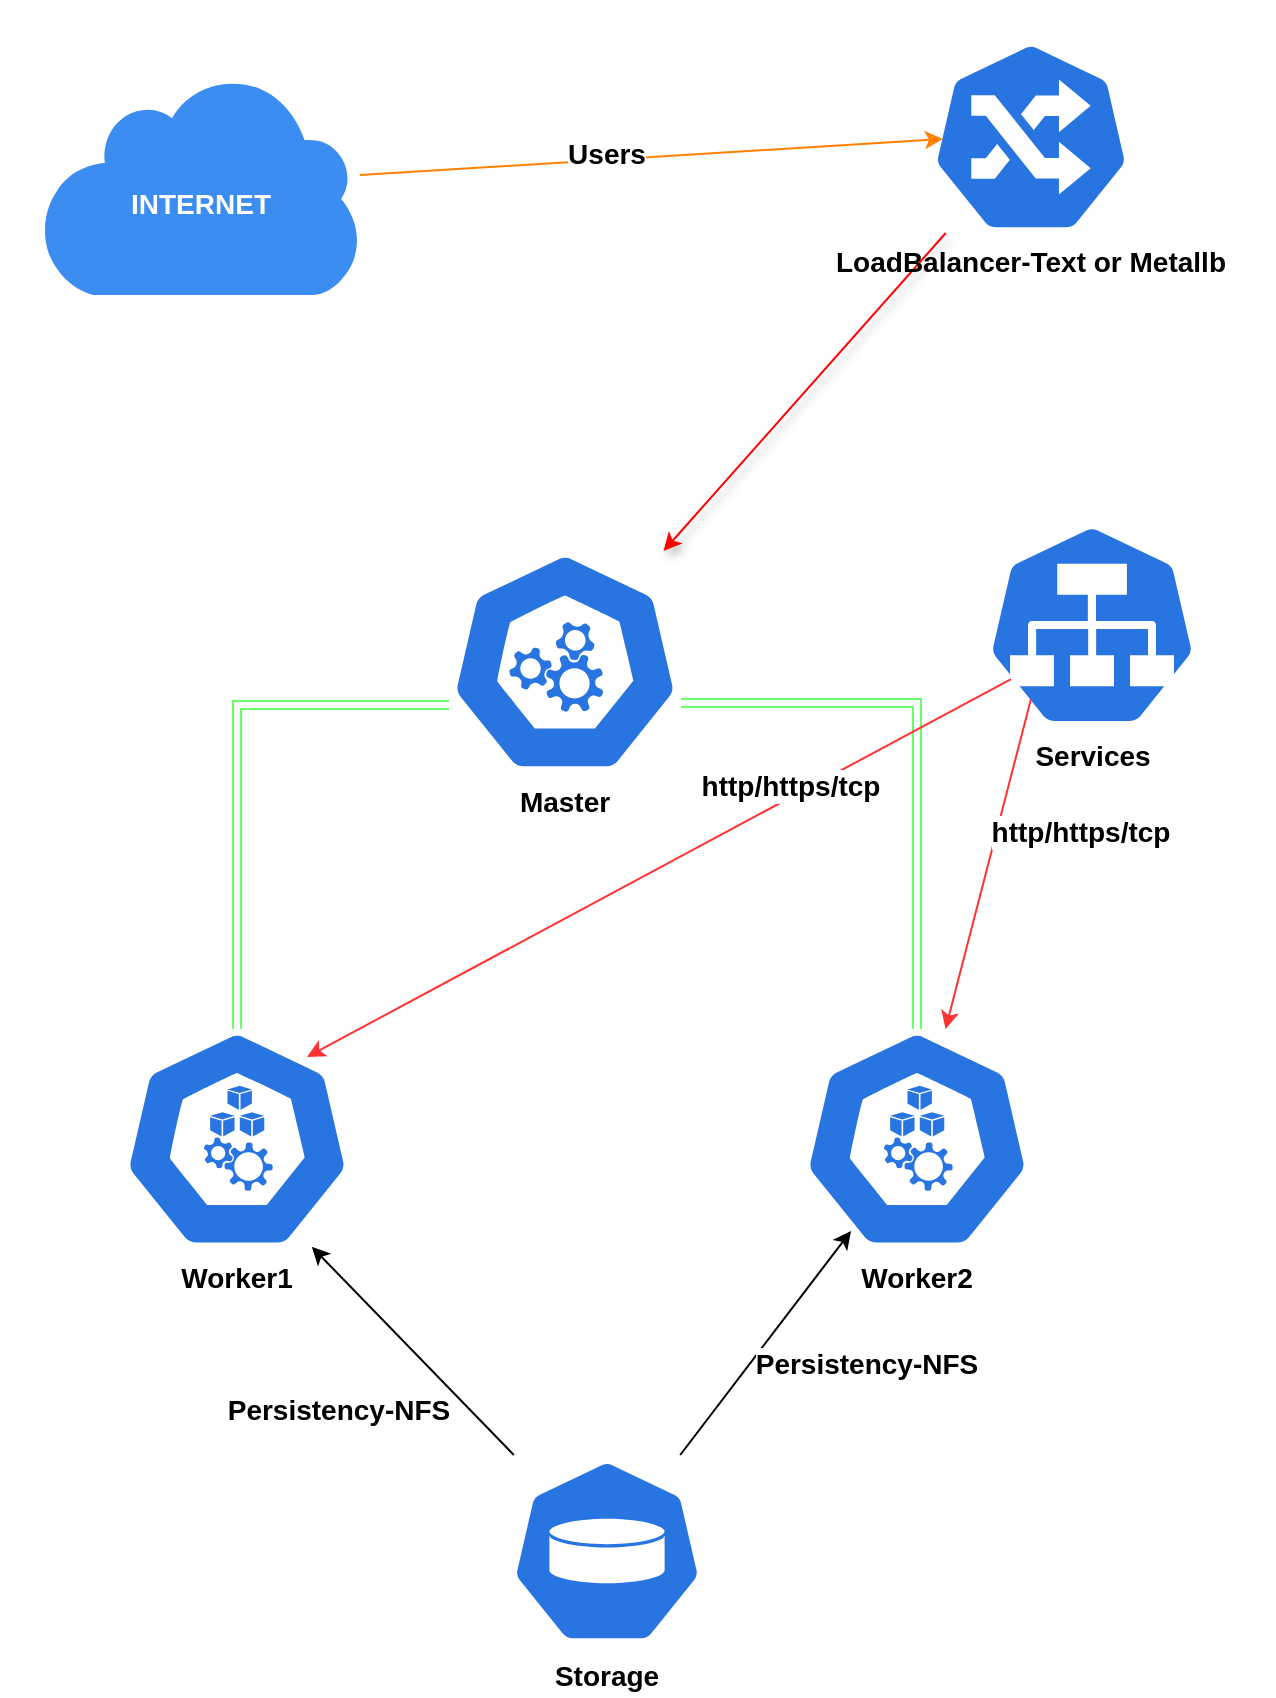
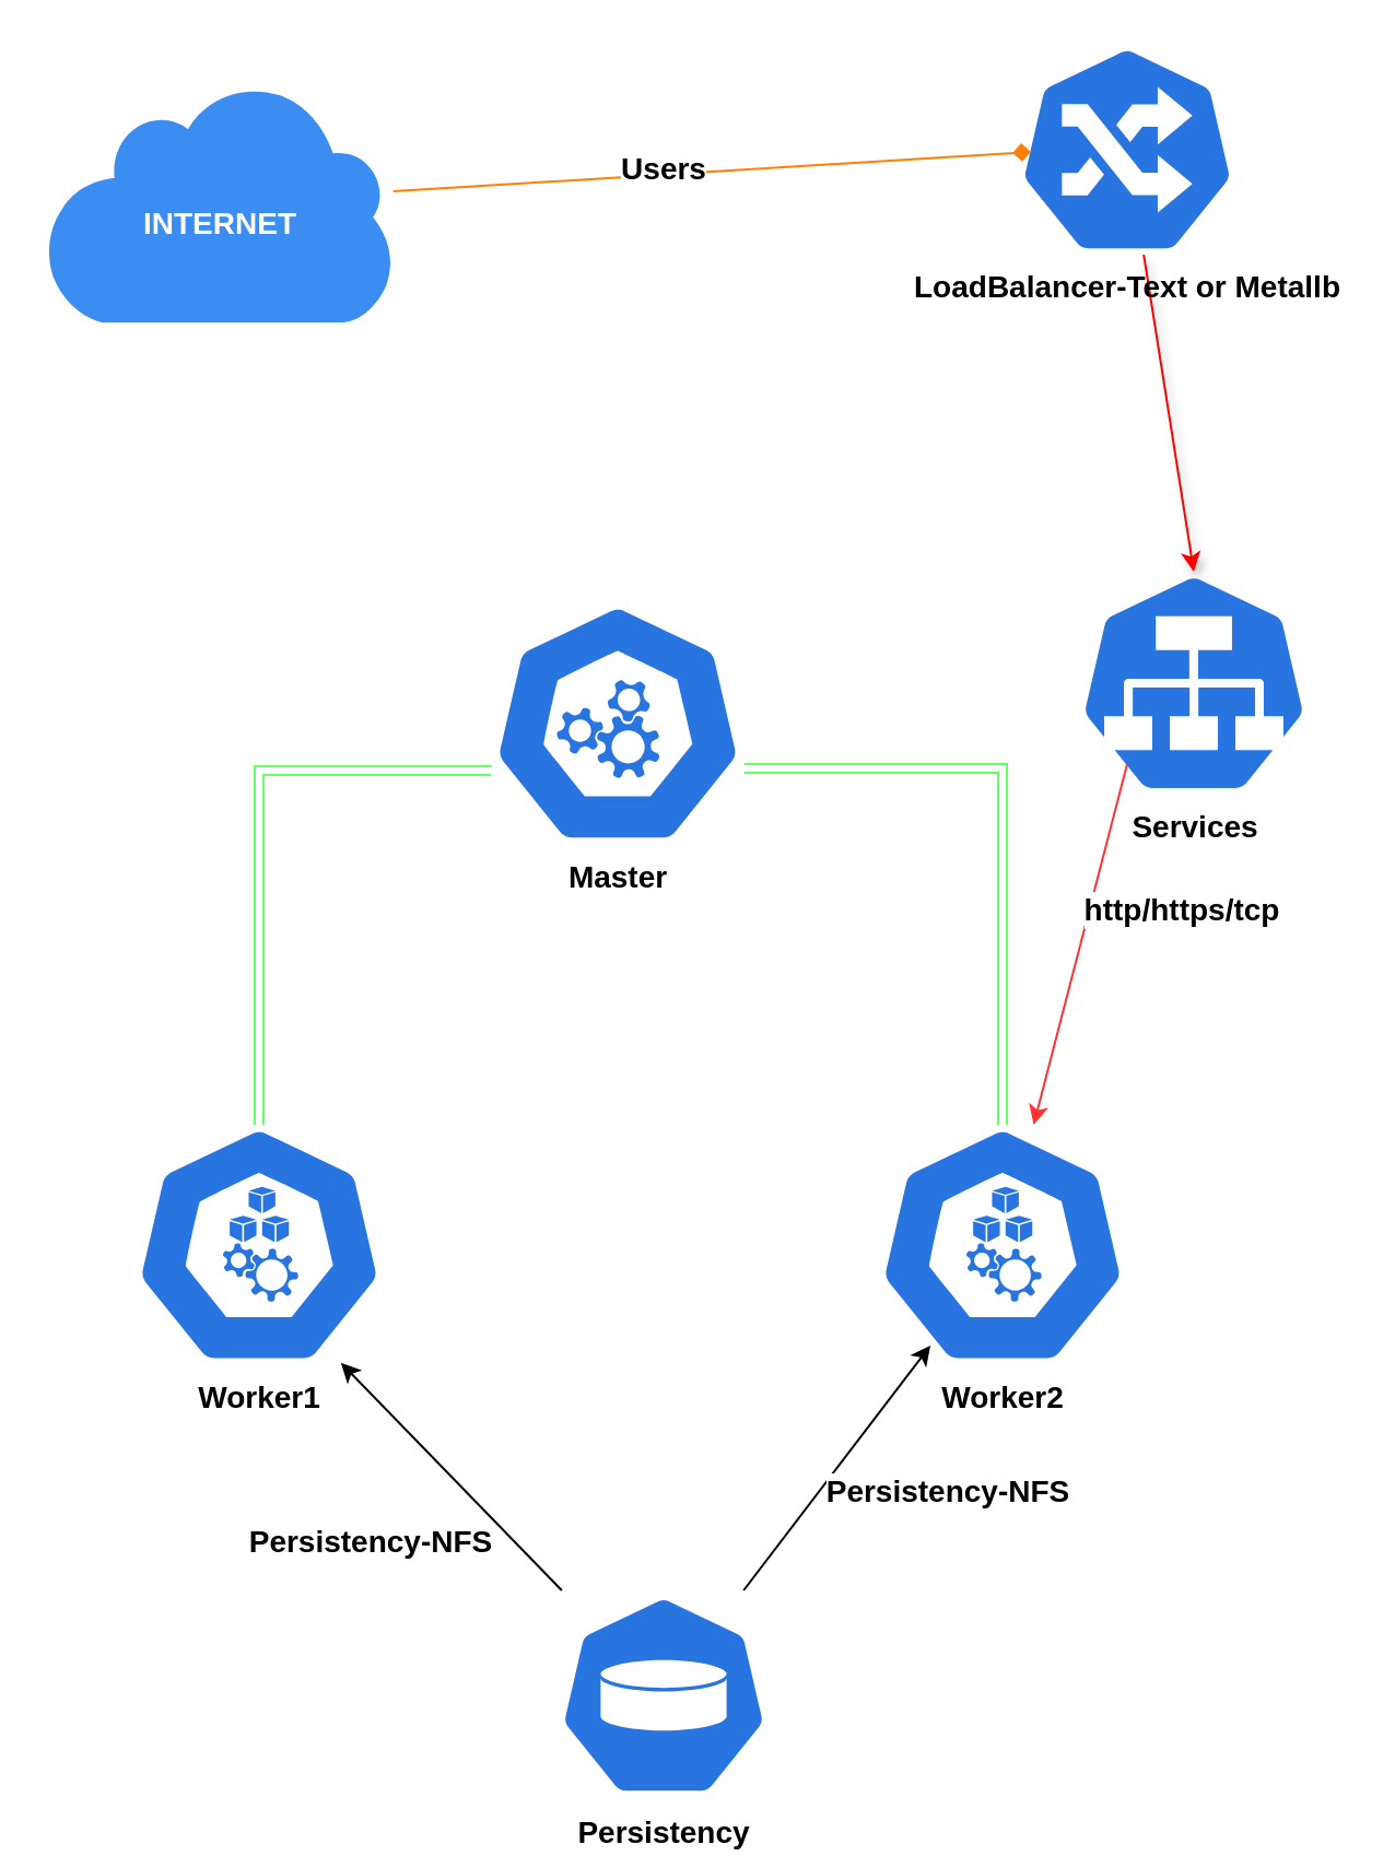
- <mxCell id="19" style="rounded=0;orthogonalLoop=1;jettySize=auto;html=1;entryX=0.114;entryY=0.51;entryDx=0;entryDy=0;entryPerimeter=0;strokeColor=#FF8000;fontSize=14;fillColor=#FF8000;" edge="1" parent="1" source="21" target="18"><mxGeometry relative="1" as="geometry" /></mxCell>
+ <mxCell id="19" style="rounded=0;orthogonalLoop=1;jettySize=auto;html=1;entryX=0.114;entryY=0.51;entryDx=0;entryDy=0;entryPerimeter=0;strokeColor=#FF8000;fontSize=14;fillColor=#FF8000;endArrow=diamond;" edge="1" parent="1" source="21" target="18"><mxGeometry relative="1" as="geometry" /></mxCell>
- <mxCell id="17" style="edgeStyle=none;rounded=0;orthogonalLoop=1;jettySize=auto;html=1;strokeColor=#FF0000;fontSize=14;fontColor=#FFFFFF;fillColor=#FF8000;shadow=1;" edge="1" parent="1" source="18" target="16"><mxGeometry relative="1" as="geometry" /></mxCell>
+ <mxCell id="17" style="edgeStyle=none;rounded=0;orthogonalLoop=1;jettySize=auto;html=1;entryX=0.5;entryY=0;entryDx=0;entryDy=0;entryPerimeter=0;strokeColor=#FF0000;fontSize=14;fontColor=#FFFFFF;fillColor=#FF8000;shadow=1;" edge="1" parent="1" source="18" target="11"><mxGeometry relative="1" as="geometry" /></mxCell>
- <mxCell id="12" value="" style="endArrow=classic;html=1;rounded=0;fontSize=14;exitX=0.213;exitY=0.765;exitDx=0;exitDy=0;exitPerimeter=0;entryX=0.706;entryY=0.127;entryDx=0;entryDy=0;entryPerimeter=0;strokeColor=#FF3333;" edge="1" parent="1" source="11" target="2"><mxGeometry relative="1" as="geometry"><mxPoint x="342" y="611" as="sourcePoint" /><mxPoint x="241" y="507" as="targetPoint" /></mxGeometry></mxCell>
- <mxCell id="13" value="&lt;b&gt;http/https/tcp&lt;/b&gt;" style="edgeLabel;resizable=0;html=1;align=center;verticalAlign=middle;labelBorderColor=none;fontSize=14;" connectable="0" vertex="1" parent="12"><mxGeometry relative="1" as="geometry"><mxPoint x="66" y="-41" as="offset" /></mxGeometry></mxCell>
- <mxCell id="6" value="&lt;b&gt;Storage&lt;/b&gt;" style="sketch=0;html=1;dashed=0;whitespace=wrap;fillColor=#2875E2;strokeColor=#ffffff;points=[[0.005,0.63,0],[0.1,0.2,0],[0.9,0.2,0],[0.5,0,0],[0.995,0.63,0],[0.72,0.99,0],[0.5,1,0],[0.28,0.99,0]];verticalLabelPosition=bottom;align=center;verticalAlign=top;shape=mxgraph.kubernetes.icon;prIcon=vol;labelBorderColor=none;fontSize=14;" vertex="1" parent="1"><mxGeometry x="255" y="727" width="96" height="96" as="geometry" /></mxCell>
+ <mxCell id="6" value="&lt;b&gt;Persistency&lt;/b&gt;" style="sketch=0;html=1;dashed=0;whitespace=wrap;fillColor=#2875E2;strokeColor=#ffffff;points=[[0.005,0.63,0],[0.1,0.2,0],[0.9,0.2,0],[0.5,0,0],[0.995,0.63,0],[0.72,0.99,0],[0.5,1,0],[0.28,0.99,0]];verticalLabelPosition=bottom;align=center;verticalAlign=top;shape=mxgraph.kubernetes.icon;prIcon=vol;labelBorderColor=none;fontSize=14;" vertex="1" parent="1"><mxGeometry x="255" y="727" width="96" height="96" as="geometry" /></mxCell>
